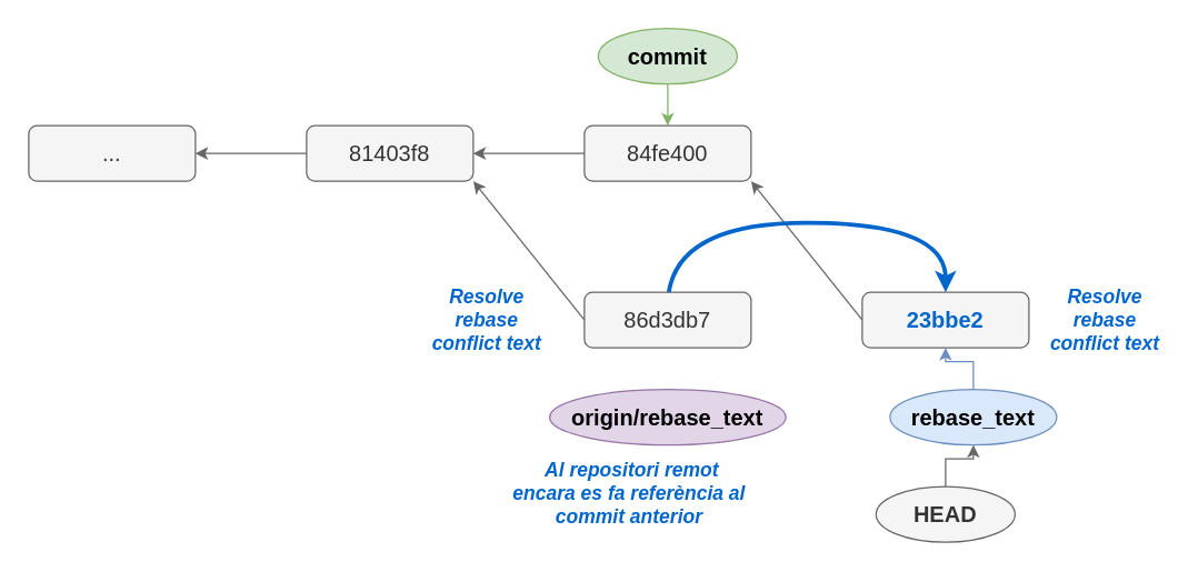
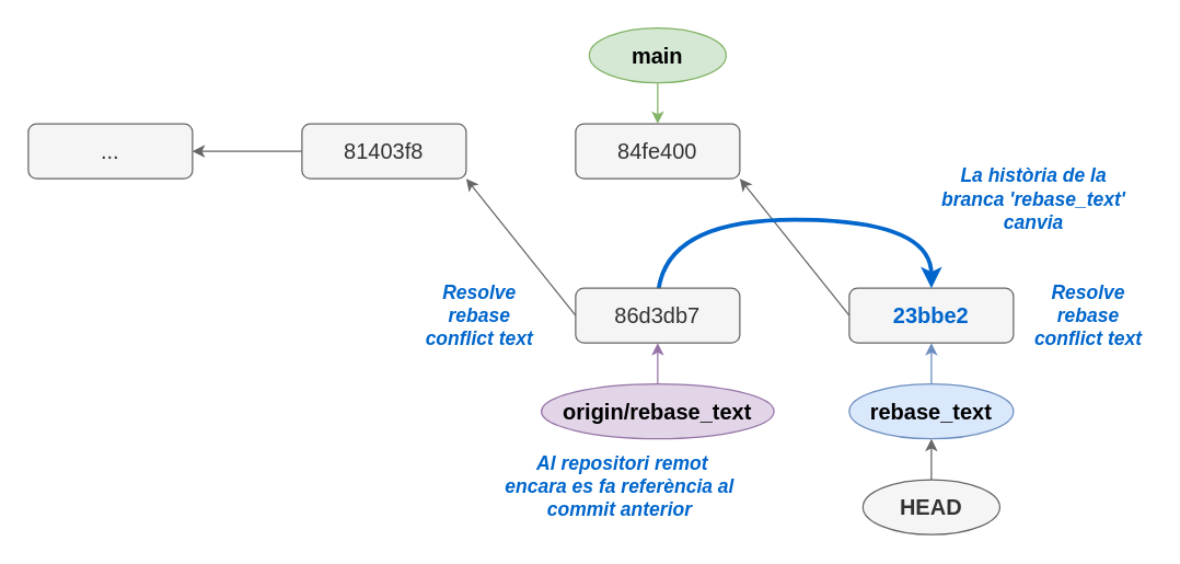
- <mxCell id="4" value="commit" style="ellipse;whiteSpace=wrap;html=1;fillColor=#d5e8d4;strokeColor=#82b366;fontSize=16;fontStyle=1" parent="1" vertex="1"><mxGeometry x="430" y="20" width="100" height="40" as="geometry" /></mxCell>
+ <mxCell id="4" value="main" style="ellipse;whiteSpace=wrap;html=1;fillColor=#d5e8d4;strokeColor=#82b366;fontSize=16;fontStyle=1" parent="1" vertex="1"><mxGeometry x="430" y="20" width="100" height="40" as="geometry" /></mxCell>
- <mxCell id="13" style="rounded=0;orthogonalLoop=1;jettySize=auto;html=1;fillColor=#f5f5f5;strokeColor=#666666;" parent="1" source="12" target="10" edge="1"><mxGeometry relative="1" as="geometry"><mxPoint x="230" y="120" as="sourcePoint" /><mxPoint x="150" y="120" as="targetPoint" /></mxGeometry></mxCell>
+ <mxCell id="17" value="&lt;font color=&quot;#0066cc&quot; style=&quot;font-size: 14px;&quot;&gt;&lt;b&gt;La història de la branca 'rebase_text' canvia&lt;/b&gt;&lt;/font&gt;" style="text;html=1;strokeColor=none;fillColor=none;align=center;verticalAlign=middle;whiteSpace=wrap;rounded=0;fontStyle=2" parent="1" vertex="1"><mxGeometry x="680" y="130" width="150" height="30" as="geometry" /></mxCell>
+ <mxCell id="21" style="edgeStyle=orthogonalEdgeStyle;rounded=0;orthogonalLoop=1;jettySize=auto;html=1;exitX=0.5;exitY=0;exitDx=0;exitDy=0;fillColor=#e1d5e7;strokeColor=#9673a6;" parent="1" source="22" target="18" edge="1"><mxGeometry relative="1" as="geometry" /></mxCell>
- <mxCell id="8" value="rebase_text" style="ellipse;whiteSpace=wrap;html=1;fillColor=#dae8fc;strokeColor=#6c8ebf;fontSize=16;fontStyle=1" parent="1" vertex="1"><mxGeometry x="640" y="280" width="120" height="40" as="geometry" /></mxCell>
+ <mxCell id="8" value="rebase_text" style="ellipse;whiteSpace=wrap;html=1;fillColor=#dae8fc;strokeColor=#6c8ebf;fontSize=16;fontStyle=1" parent="1" vertex="1"><mxGeometry x="620" y="280" width="120" height="40" as="geometry" /></mxCell>
